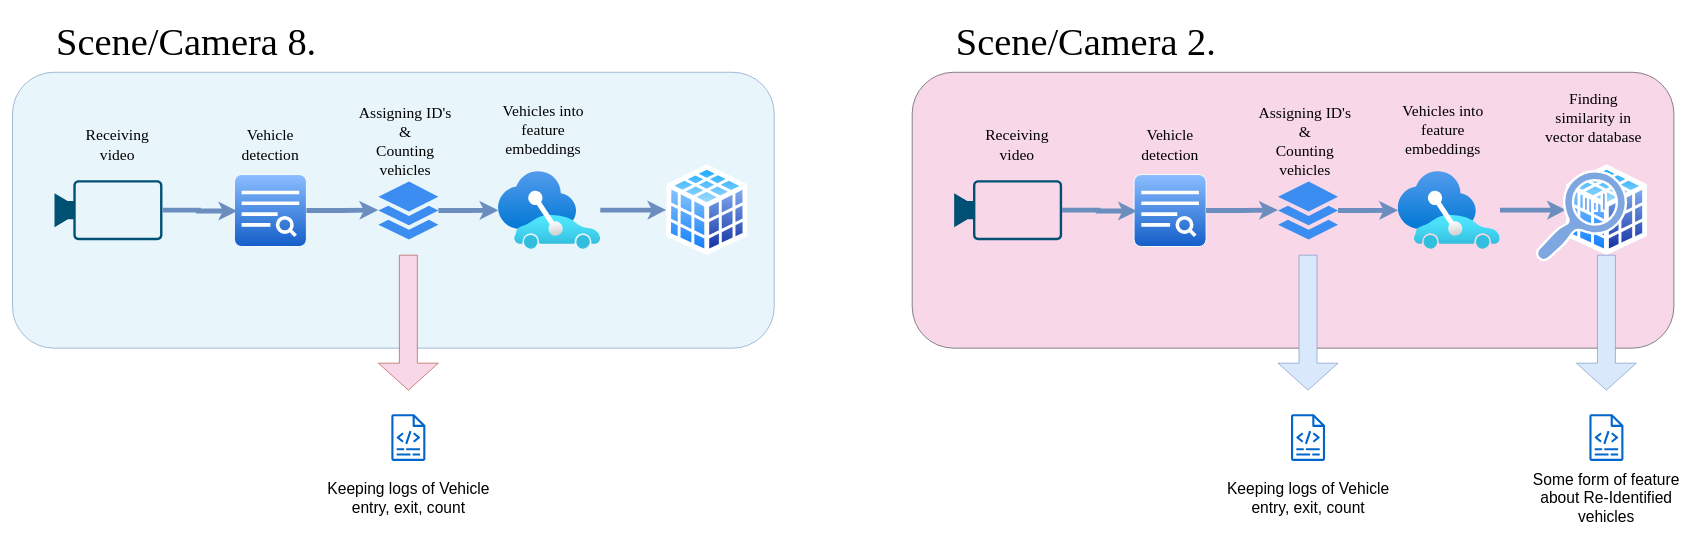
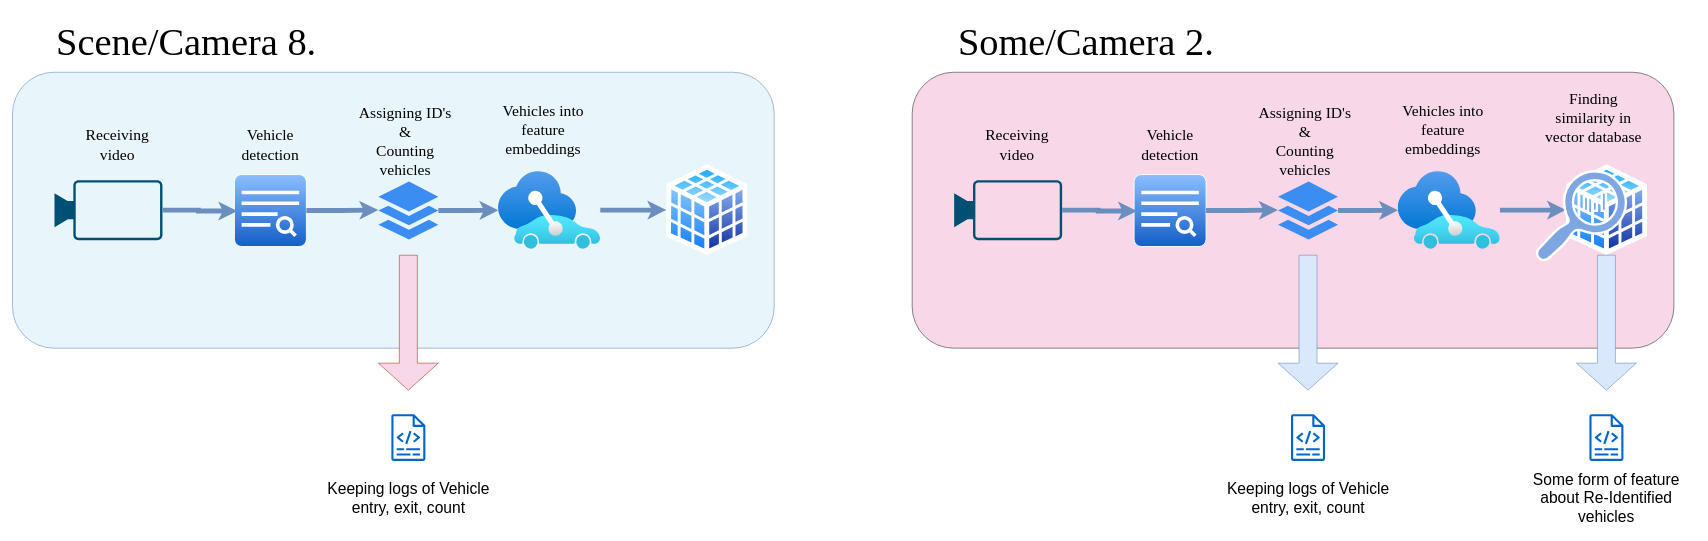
- <mxCell id="32" value="&lt;font style=&quot;font-size: 64px;&quot;&gt;Scene/Camera 2.&lt;br&gt;&lt;/font&gt;" style="text;html=1;align=center;verticalAlign=middle;whiteSpace=wrap;rounded=0;fontFamily=Times New Roman;" parent="1" vertex="1"><mxGeometry x="1520" y="20" width="580" height="100" as="geometry" /></mxCell>
+ <mxCell id="32" value="&lt;font style=&quot;font-size: 64px;&quot;&gt;Some/Camera 2.&lt;br&gt;&lt;/font&gt;" style="text;html=1;align=center;verticalAlign=middle;whiteSpace=wrap;rounded=0;fontFamily=Times New Roman;" parent="1" vertex="1"><mxGeometry x="1520" y="20" width="580" height="100" as="geometry" /></mxCell>
